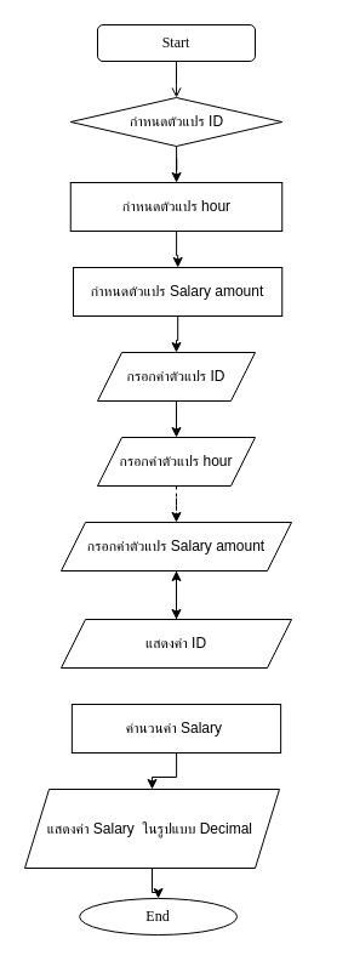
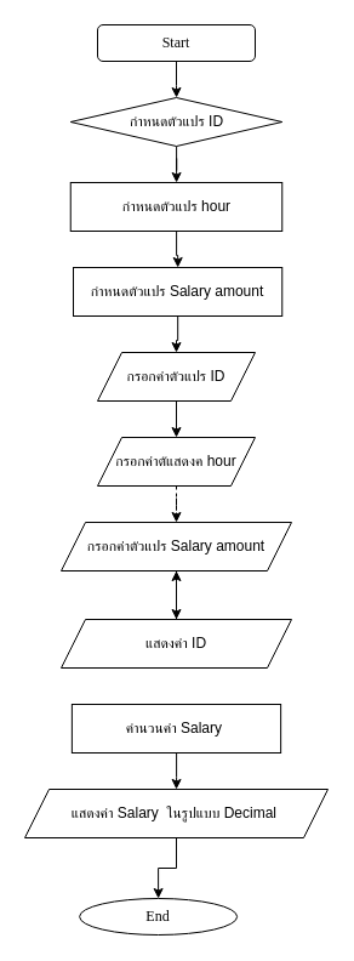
- <mxCell id="2" value="" style="edgeStyle=orthogonalEdgeStyle;rounded=0;orthogonalLoop=1;jettySize=auto;html=1;endArrow=open;" parent="1" source="3" target="5" edge="1"><mxGeometry relative="1" as="geometry" /></mxCell>
+ <mxCell id="2" value="" style="edgeStyle=orthogonalEdgeStyle;rounded=0;orthogonalLoop=1;jettySize=auto;html=1;" parent="1" source="3" target="5" edge="1"><mxGeometry relative="1" as="geometry" /></mxCell>
- <mxCell id="14" value="กรอกค่าตัวแปร hour" style="shape=parallelogram;perimeter=parallelogramPerimeter;whiteSpace=wrap;html=1;fixedSize=1;" parent="1" vertex="1"><mxGeometry x="80" y="360" width="130" height="40" as="geometry" /></mxCell>
+ <mxCell id="14" value="กรอกค่าตัแสดงค hour" style="shape=parallelogram;perimeter=parallelogramPerimeter;whiteSpace=wrap;html=1;fixedSize=1;" parent="1" vertex="1"><mxGeometry x="80" y="360" width="130" height="40" as="geometry" /></mxCell>
- <mxCell id="22" value="แสดงค่า Salary&amp;nbsp; ในรูปแบบ&amp;nbsp;Decimal&amp;nbsp;" style="shape=parallelogram;perimeter=parallelogramPerimeter;whiteSpace=wrap;html=1;fixedSize=1;" parent="1" vertex="1"><mxGeometry x="20" y="650" width="210" height="65" as="geometry" /></mxCell>
+ <mxCell id="22" value="แสดงค่า Salary&amp;nbsp; ในรูปแบบ&amp;nbsp;Decimal&amp;nbsp;" style="shape=parallelogram;perimeter=parallelogramPerimeter;whiteSpace=wrap;html=1;fixedSize=1;" parent="1" vertex="1"><mxGeometry x="20" y="650" width="250" height="40" as="geometry" /></mxCell>
